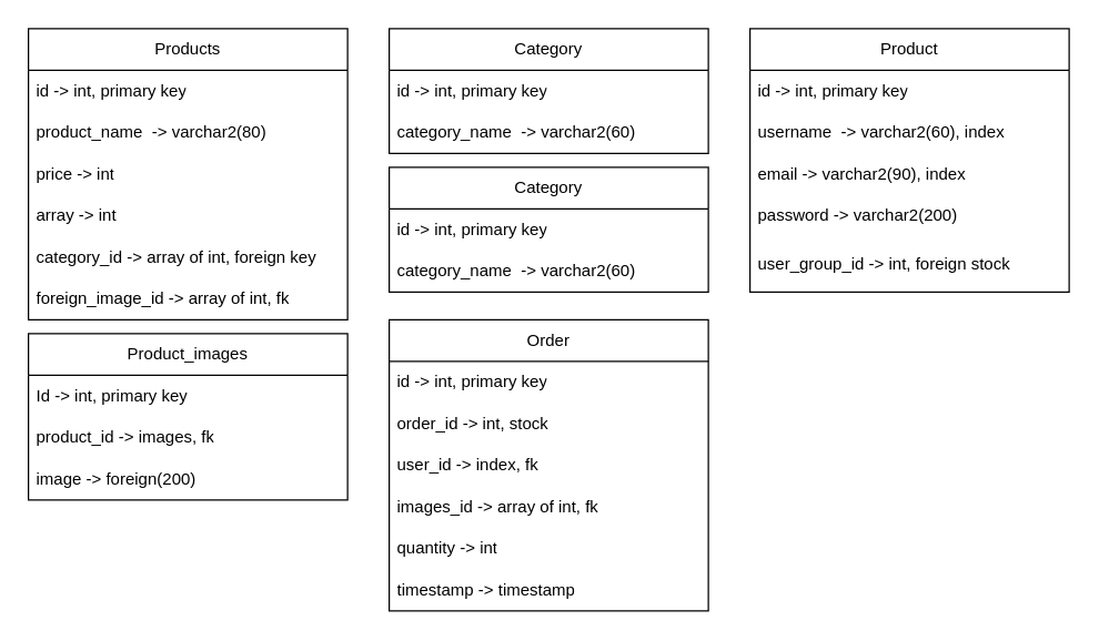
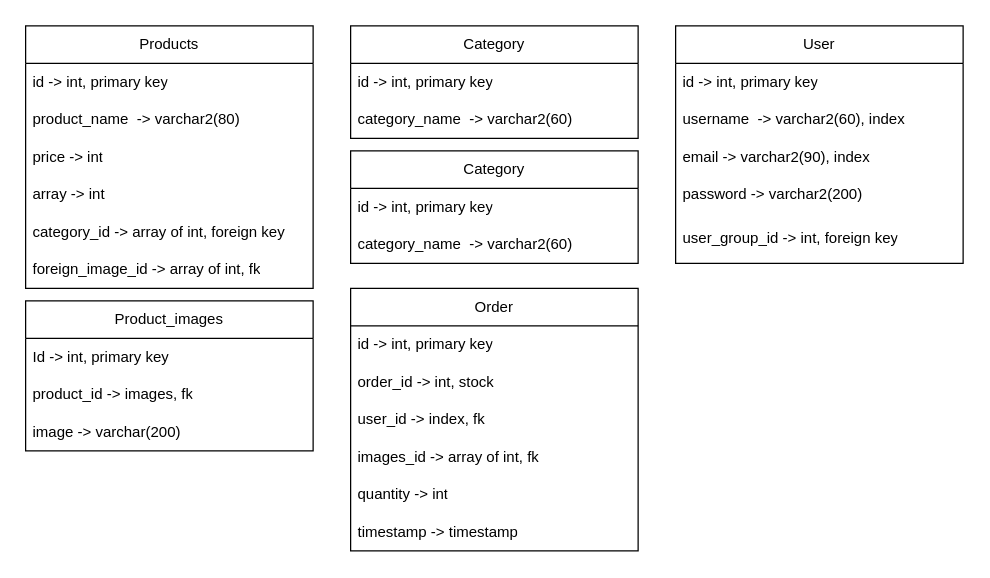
- <mxCell id="12" value="Product" style="swimlane;fontStyle=0;childLayout=stackLayout;horizontal=1;startSize=30;horizontalStack=0;resizeParent=1;resizeParentMax=0;resizeLast=0;collapsible=1;marginBottom=0;whiteSpace=wrap;html=1;" vertex="1" parent="1"><mxGeometry x="540" y="20" width="230" height="190" as="geometry"><mxRectangle x="50" y="50" width="90" height="30" as="alternateBounds" /></mxGeometry></mxCell>
+ <mxCell id="12" value="User" style="swimlane;fontStyle=0;childLayout=stackLayout;horizontal=1;startSize=30;horizontalStack=0;resizeParent=1;resizeParentMax=0;resizeLast=0;collapsible=1;marginBottom=0;whiteSpace=wrap;html=1;" vertex="1" parent="1"><mxGeometry x="540" y="20" width="230" height="190" as="geometry"><mxRectangle x="50" y="50" width="90" height="30" as="alternateBounds" /></mxGeometry></mxCell>
- <mxCell id="17" value="user_group_id -&amp;gt; int, foreign stock" style="text;strokeColor=none;fillColor=none;align=left;verticalAlign=middle;spacingLeft=4;spacingRight=4;overflow=hidden;points=[[0,0.5],[1,0.5]];portConstraint=eastwest;rotatable=0;whiteSpace=wrap;html=1;" vertex="1" parent="12"><mxGeometry y="150" width="230" height="40" as="geometry" /></mxCell>
+ <mxCell id="17" value="user_group_id -&amp;gt; int, foreign key" style="text;strokeColor=none;fillColor=none;align=left;verticalAlign=middle;spacingLeft=4;spacingRight=4;overflow=hidden;points=[[0,0.5],[1,0.5]];portConstraint=eastwest;rotatable=0;whiteSpace=wrap;html=1;" vertex="1" parent="12"><mxGeometry y="150" width="230" height="40" as="geometry" /></mxCell>
- <mxCell id="31" value="image -&amp;gt; foreign(200)" style="text;strokeColor=none;fillColor=none;align=left;verticalAlign=middle;spacingLeft=4;spacingRight=4;overflow=hidden;points=[[0,0.5],[1,0.5]];portConstraint=eastwest;rotatable=0;whiteSpace=wrap;html=1;" vertex="1" parent="28"><mxGeometry y="90" width="230" height="30" as="geometry" /></mxCell>
+ <mxCell id="31" value="image -&amp;gt; varchar(200)" style="text;strokeColor=none;fillColor=none;align=left;verticalAlign=middle;spacingLeft=4;spacingRight=4;overflow=hidden;points=[[0,0.5],[1,0.5]];portConstraint=eastwest;rotatable=0;whiteSpace=wrap;html=1;" vertex="1" parent="28"><mxGeometry y="90" width="230" height="30" as="geometry" /></mxCell>
